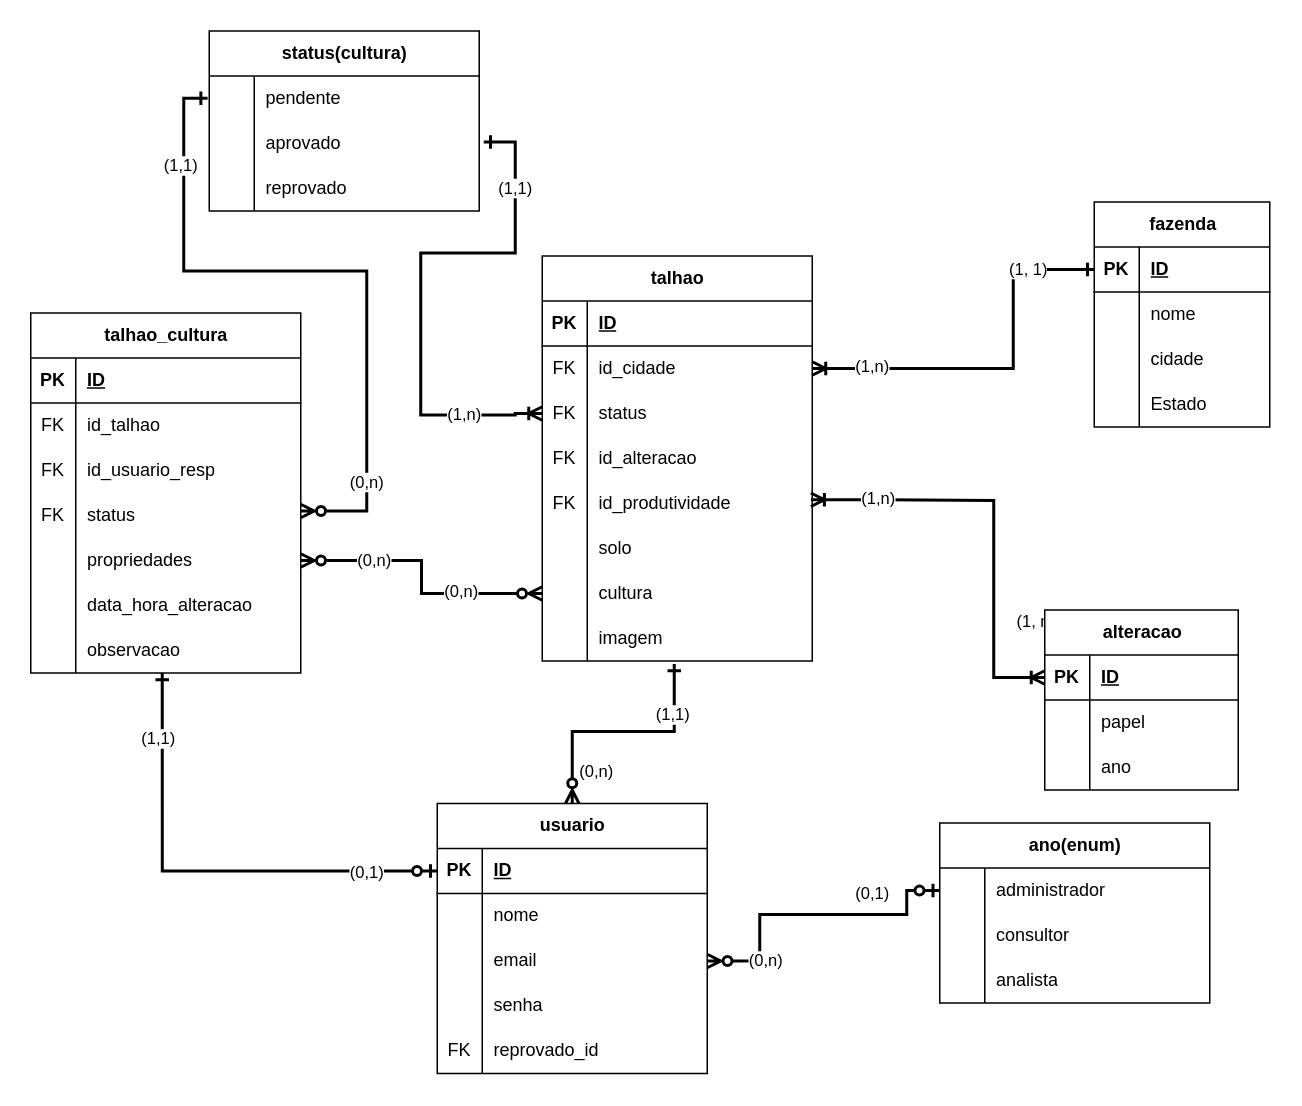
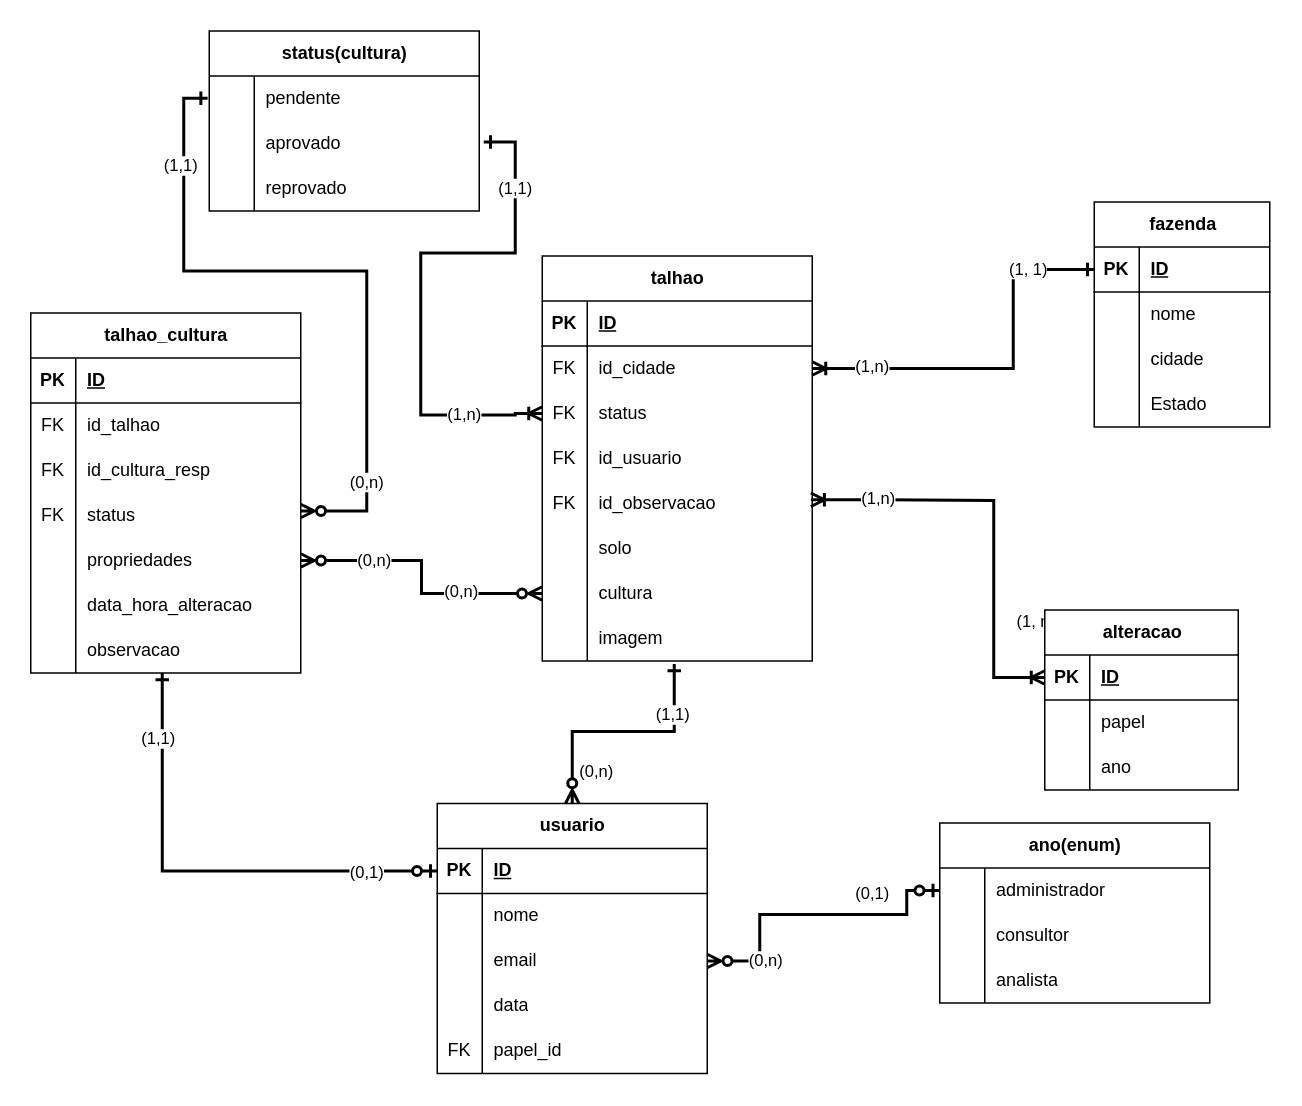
- <mxCell id="14" value="id_alteracao" style="shape=partialRectangle;connectable=0;fillColor=none;top=0;left=0;bottom=0;right=0;align=left;spacingLeft=6;overflow=hidden;whiteSpace=wrap;html=1;" parent="12" vertex="1"><mxGeometry x="30" width="150" height="30" as="geometry"><mxRectangle width="150" height="30" as="alternateBounds" /></mxGeometry></mxCell>
+ <mxCell id="14" value="id_usuario" style="shape=partialRectangle;connectable=0;fillColor=none;top=0;left=0;bottom=0;right=0;align=left;spacingLeft=6;overflow=hidden;whiteSpace=wrap;html=1;" parent="12" vertex="1"><mxGeometry x="30" width="150" height="30" as="geometry"><mxRectangle width="150" height="30" as="alternateBounds" /></mxGeometry></mxCell>
- <mxCell id="110" value="id_usuario_resp" style="shape=partialRectangle;connectable=0;fillColor=none;top=0;left=0;bottom=0;right=0;align=left;spacingLeft=6;overflow=hidden;whiteSpace=wrap;html=1;" parent="108" vertex="1"><mxGeometry x="30" width="150" height="30" as="geometry"><mxRectangle width="150" height="30" as="alternateBounds" /></mxGeometry></mxCell>
+ <mxCell id="110" value="id_cultura_resp" style="shape=partialRectangle;connectable=0;fillColor=none;top=0;left=0;bottom=0;right=0;align=left;spacingLeft=6;overflow=hidden;whiteSpace=wrap;html=1;" parent="108" vertex="1"><mxGeometry x="30" width="150" height="30" as="geometry"><mxRectangle width="150" height="30" as="alternateBounds" /></mxGeometry></mxCell>
- <mxCell id="17" value="id_produtividade" style="shape=partialRectangle;connectable=0;fillColor=none;top=0;left=0;bottom=0;right=0;align=left;spacingLeft=6;overflow=hidden;whiteSpace=wrap;html=1;" parent="15" vertex="1"><mxGeometry x="30" width="150" height="30" as="geometry"><mxRectangle width="150" height="30" as="alternateBounds" /></mxGeometry></mxCell>
+ <mxCell id="17" value="id_observacao" style="shape=partialRectangle;connectable=0;fillColor=none;top=0;left=0;bottom=0;right=0;align=left;spacingLeft=6;overflow=hidden;whiteSpace=wrap;html=1;" parent="15" vertex="1"><mxGeometry x="30" width="150" height="30" as="geometry"><mxRectangle width="150" height="30" as="alternateBounds" /></mxGeometry></mxCell>
- <mxCell id="65" value="senha" style="shape=partialRectangle;connectable=0;fillColor=none;top=0;left=0;bottom=0;right=0;align=left;spacingLeft=6;overflow=hidden;whiteSpace=wrap;html=1;" parent="63" vertex="1"><mxGeometry x="30" width="150" height="30" as="geometry"><mxRectangle width="150" height="30" as="alternateBounds" /></mxGeometry></mxCell>
+ <mxCell id="65" value="data" style="shape=partialRectangle;connectable=0;fillColor=none;top=0;left=0;bottom=0;right=0;align=left;spacingLeft=6;overflow=hidden;whiteSpace=wrap;html=1;" parent="63" vertex="1"><mxGeometry x="30" width="150" height="30" as="geometry"><mxRectangle width="150" height="30" as="alternateBounds" /></mxGeometry></mxCell>
- <mxCell id="68" value="reprovado_id" style="shape=partialRectangle;connectable=0;fillColor=none;top=0;left=0;bottom=0;right=0;align=left;spacingLeft=6;overflow=hidden;whiteSpace=wrap;html=1;" parent="66" vertex="1"><mxGeometry x="30" width="150" height="30" as="geometry"><mxRectangle width="150" height="30" as="alternateBounds" /></mxGeometry></mxCell>
+ <mxCell id="68" value="papel_id" style="shape=partialRectangle;connectable=0;fillColor=none;top=0;left=0;bottom=0;right=0;align=left;spacingLeft=6;overflow=hidden;whiteSpace=wrap;html=1;" parent="66" vertex="1"><mxGeometry x="30" width="150" height="30" as="geometry"><mxRectangle width="150" height="30" as="alternateBounds" /></mxGeometry></mxCell>
